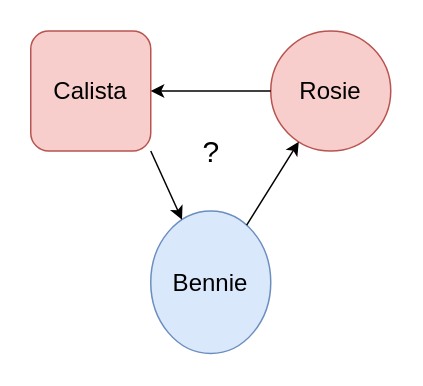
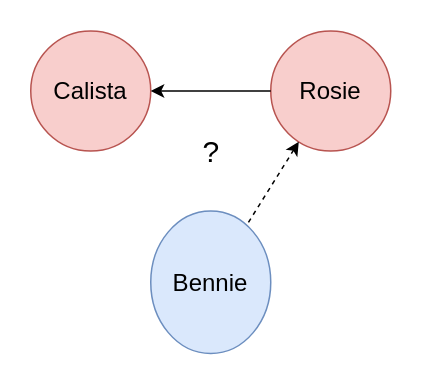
- <mxCell id="2" value="&lt;font style=&quot;font-size: 16px&quot;&gt;Calista&lt;/font&gt;" style="whiteSpace=wrap;html=1;aspect=fixed;fillColor=#f8cecc;strokeColor=#b85450;rounded=1;" parent="1" vertex="1"><mxGeometry x="20" y="20" width="80" height="80" as="geometry" /></mxCell>
+ <mxCell id="2" value="&lt;font style=&quot;font-size: 16px&quot;&gt;Calista&lt;/font&gt;" style="ellipse;whiteSpace=wrap;html=1;aspect=fixed;fillColor=#f8cecc;strokeColor=#b85450;" parent="1" vertex="1"><mxGeometry x="20" y="20" width="80" height="80" as="geometry" /></mxCell>
- <mxCell id="5" value="" style="endArrow=classic;html=1;exitX=1;exitY=1;exitDx=0;exitDy=0;" parent="1" source="2" target="4" edge="1"><mxGeometry width="50" height="50" relative="1" as="geometry"><mxPoint x="40" y="90" as="sourcePoint" /><mxPoint x="90" y="180" as="targetPoint" /></mxGeometry></mxCell>
- <mxCell id="6" value="" style="endArrow=none;html=1;startArrow=classic;startFill=1;endFill=0;" parent="1" source="3" target="4" edge="1"><mxGeometry width="50" height="50" relative="1" as="geometry"><mxPoint x="52.426" y="92.426" as="sourcePoint" /><mxPoint x="118.464" y="198.956" as="targetPoint" /></mxGeometry></mxCell>
+ <mxCell id="6" value="" style="endArrow=none;html=1;startArrow=classic;startFill=1;endFill=0;dashed=1;" parent="1" source="3" target="4" edge="1"><mxGeometry width="50" height="50" relative="1" as="geometry"><mxPoint x="52.426" y="92.426" as="sourcePoint" /><mxPoint x="118.464" y="198.956" as="targetPoint" /></mxGeometry></mxCell>
